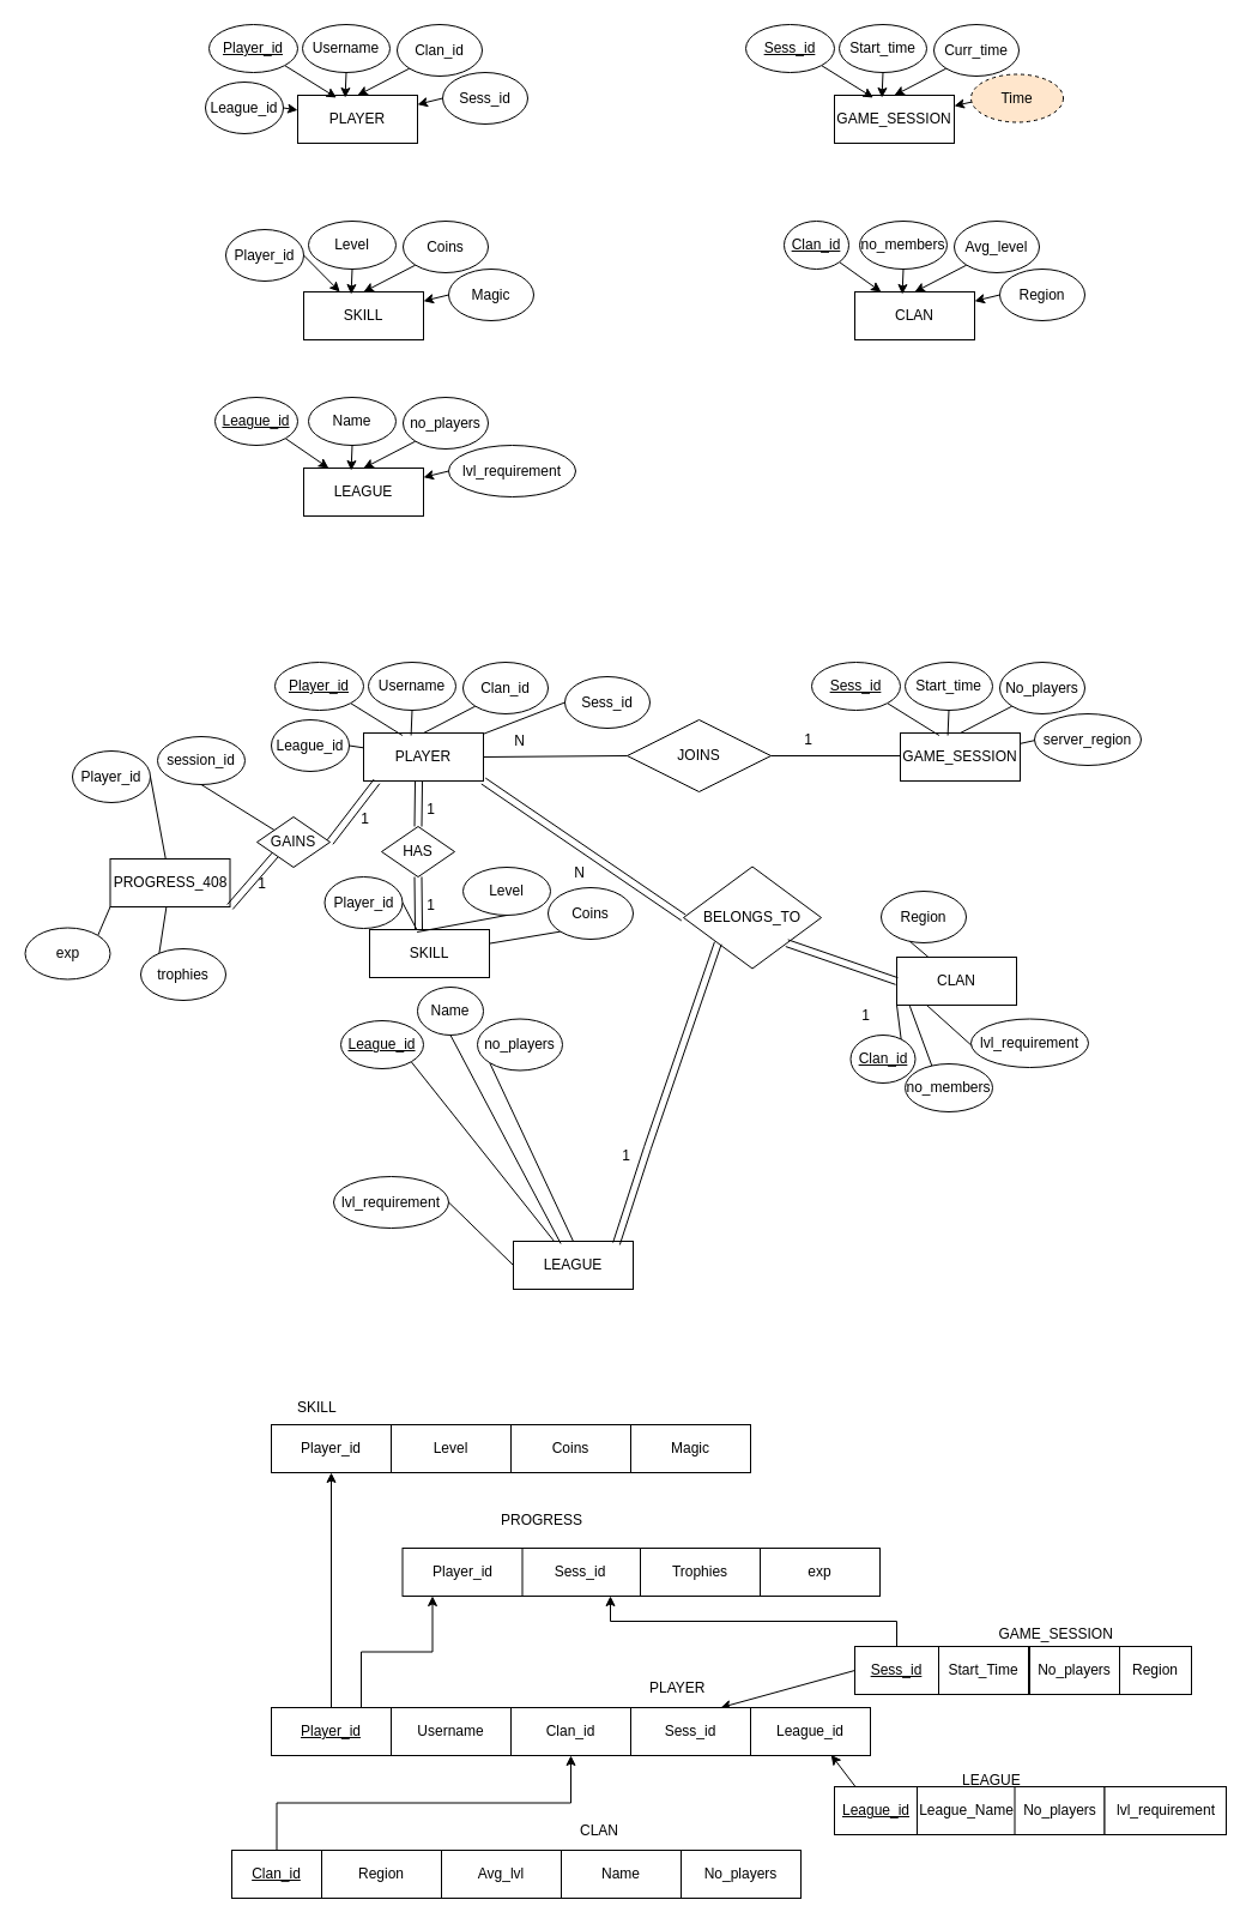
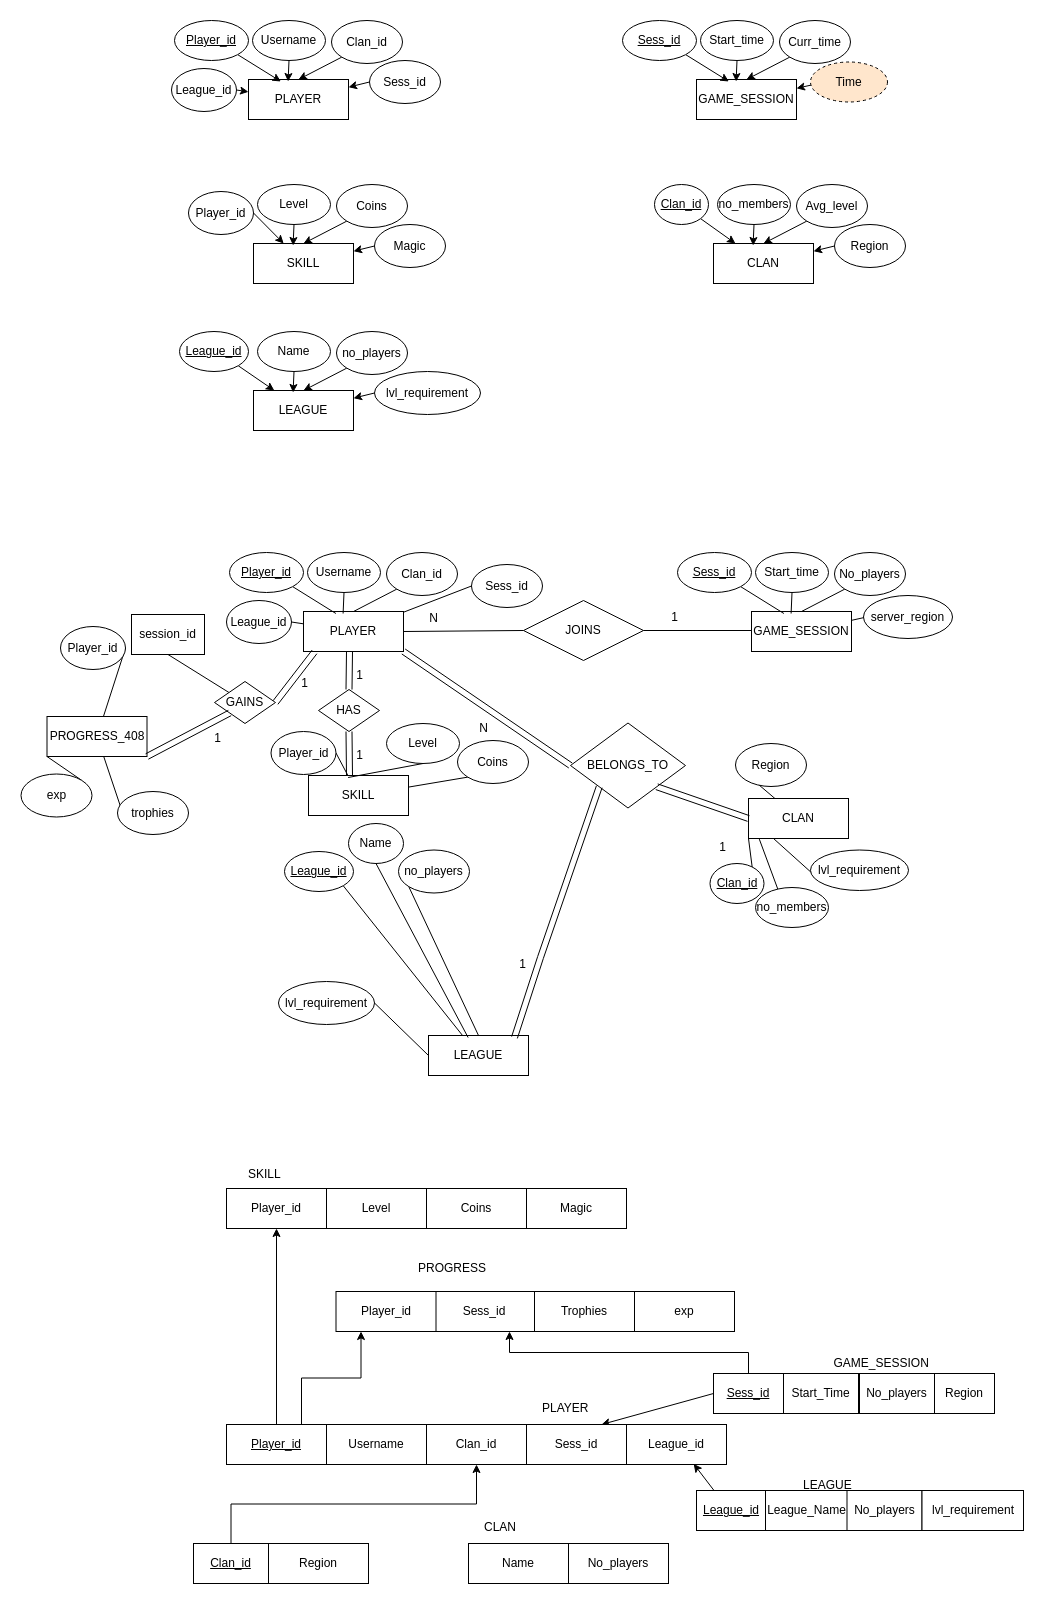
- <mxCell id="140" value="session_id" style="ellipse;whiteSpace=wrap;html=1;align=center;" vertex="1" parent="1"><mxGeometry x="131" y="614" width="73" height="40" as="geometry" /></mxCell>
+ <mxCell id="140" value="session_id" style="whiteSpace=wrap;html=1;align=center;rounded=0;" vertex="1" parent="1"><mxGeometry x="131" y="614" width="73" height="40" as="geometry" /></mxCell>
- <mxCell id="138" value="PROGRESS_408" style="whiteSpace=wrap;html=1;align=center;" vertex="1" parent="1"><mxGeometry x="91.5" y="716" width="100" height="40" as="geometry" /></mxCell>
+ <mxCell id="138" value="PROGRESS_408" style="whiteSpace=wrap;html=1;align=center;" vertex="1" parent="1"><mxGeometry x="46.5" y="716" width="100" height="40" as="geometry" /></mxCell>
- <mxCell id="133" value="Avg_lvl" style="whiteSpace=wrap;html=1;align=center;" parent="1" vertex="1"><mxGeometry x="368" y="1543" width="100" height="40" as="geometry" /></mxCell>
